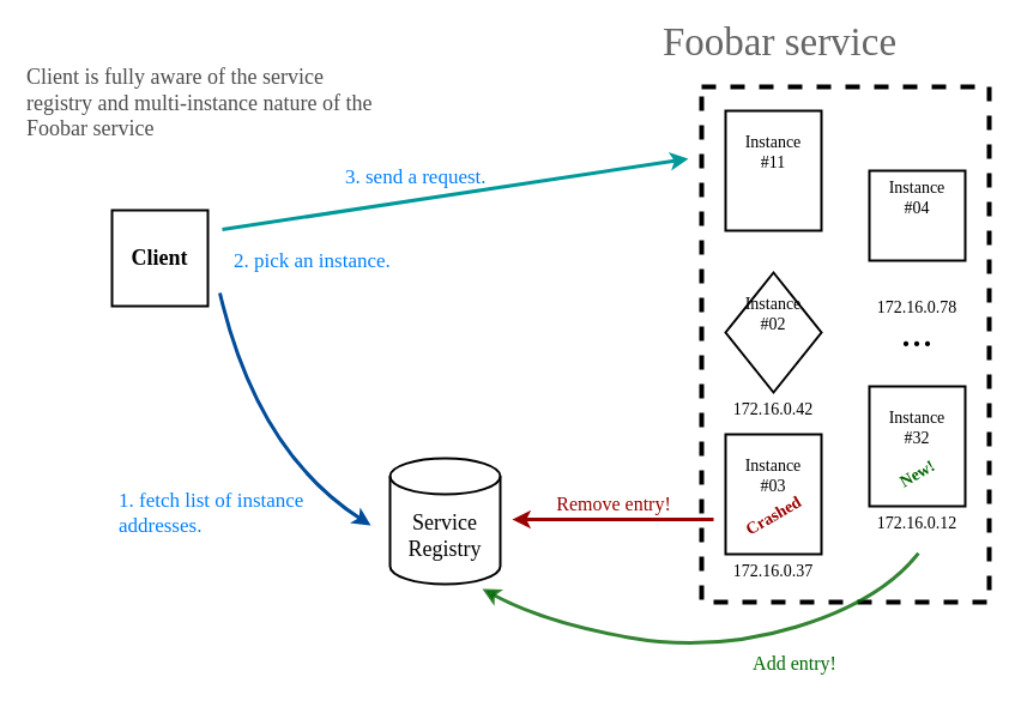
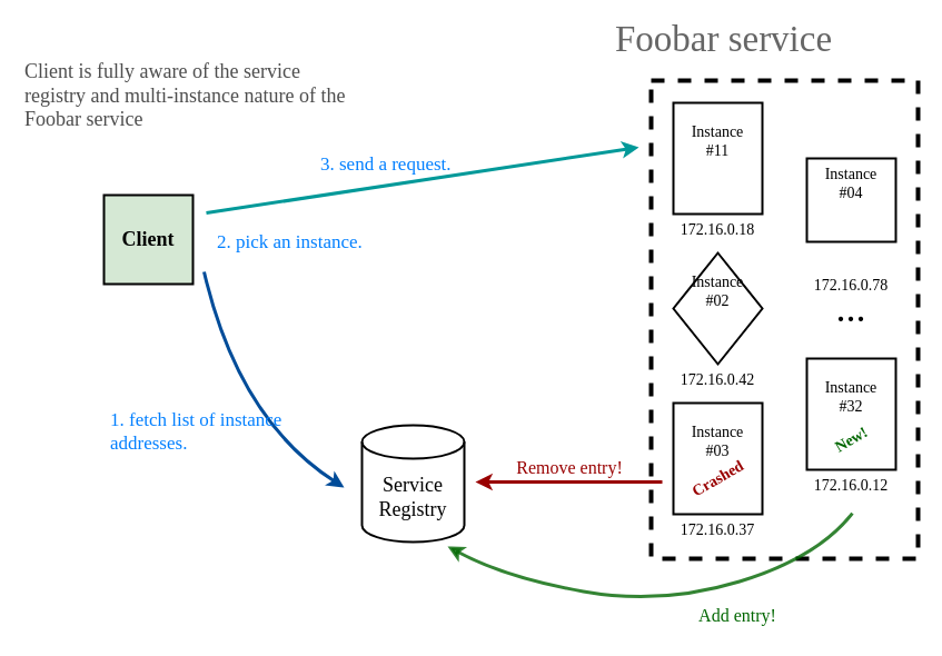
+ <mxCell id="7" value="&lt;font style=&quot;font-size: 14px;&quot;&gt;172.16.0.18&lt;/font&gt;" style="text;html=1;strokeColor=none;fillColor=none;align=center;verticalAlign=middle;whiteSpace=wrap;rounded=0;fontFamily=Comic Sans MS;" parent="1" vertex="1"><mxGeometry x="595" y="192" width="100" height="30" as="geometry" /></mxCell>
- <mxCell id="3" value="&lt;font style=&quot;font-size: 18px;&quot;&gt;Client&lt;/font&gt;" style="rounded=0;whiteSpace=wrap;html=1;strokeColor=default;strokeWidth=2;fontFamily=Comic Sans MS;fontStyle=1" parent="1" vertex="1"><mxGeometry x="93" y="175" width="80" height="80" as="geometry" /></mxCell>
+ <mxCell id="3" value="&lt;font style=&quot;font-size: 18px;&quot;&gt;Client&lt;/font&gt;" style="rounded=0;whiteSpace=wrap;html=1;strokeColor=default;strokeWidth=2;fontFamily=Comic Sans MS;fontStyle=1;fillColor=#d5e8d4;" parent="1" vertex="1"><mxGeometry x="93" y="175" width="80" height="80" as="geometry" /></mxCell>
- <mxCell id="23" value="&lt;font color=&quot;#007fff&quot; style=&quot;font-size: 17px;&quot;&gt;1. fetch list of instance addresses.&lt;/font&gt;" style="text;html=1;strokeColor=none;fillColor=none;align=left;verticalAlign=middle;whiteSpace=wrap;rounded=0;fontFamily=Comic Sans MS;fontSize=17;" parent="1" vertex="1"><mxGeometry x="97" y="413" width="169" height="30" as="geometry" /></mxCell>
+ <mxCell id="23" value="&lt;font color=&quot;#007fff&quot; style=&quot;font-size: 17px;&quot;&gt;1. fetch list of instance addresses.&lt;/font&gt;" style="text;html=1;strokeColor=none;fillColor=none;align=left;verticalAlign=middle;whiteSpace=wrap;rounded=0;fontFamily=Comic Sans MS;fontSize=17;" parent="1" vertex="1"><mxGeometry x="97" y="373" width="169" height="30" as="geometry" /></mxCell>
